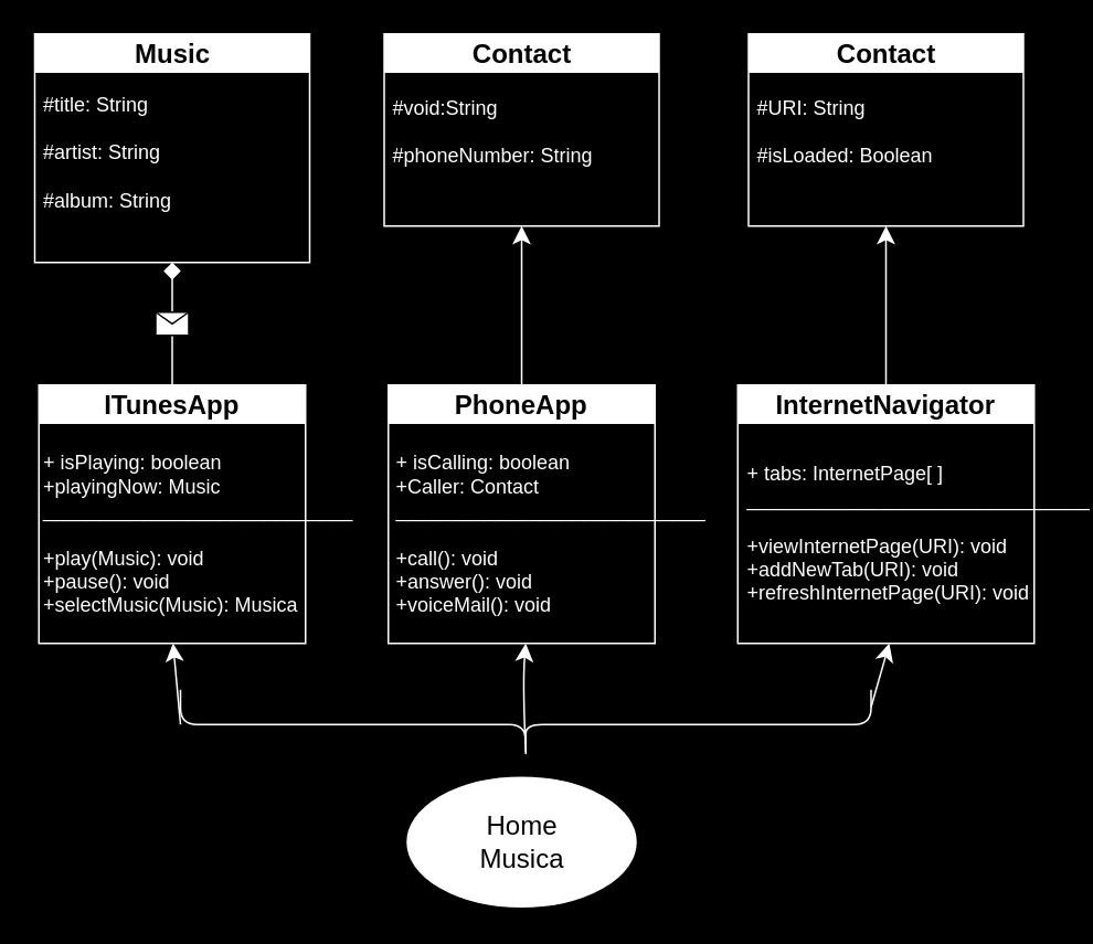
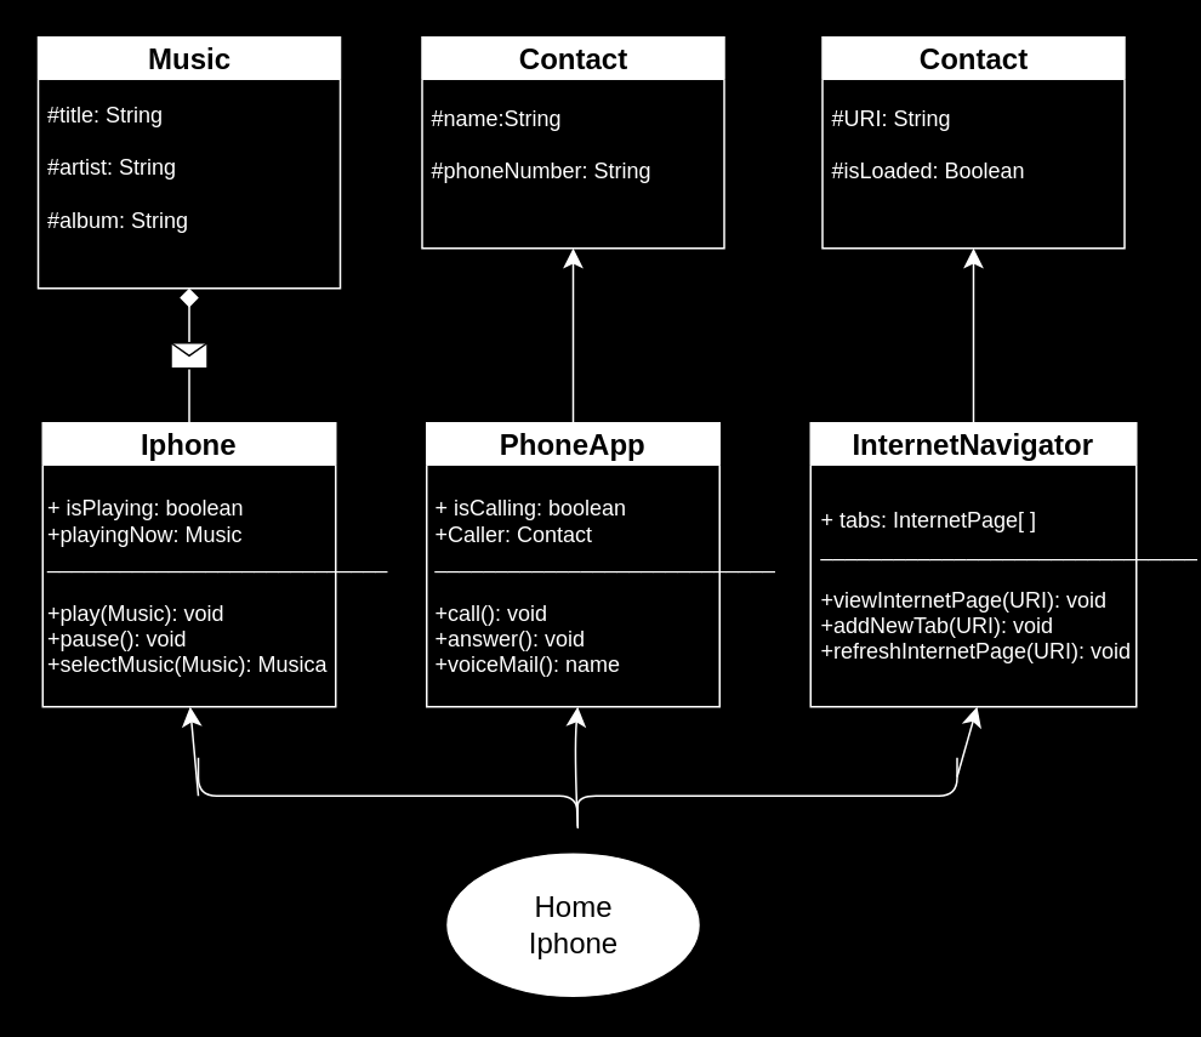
- <mxCell id="12" value="&lt;font color=&quot;#ffffff&quot; style=&quot;font-size: 12px;&quot;&gt;#void:String&lt;br&gt;&lt;br&gt;#phoneNumber: String&lt;br style=&quot;font-size: 12px;&quot;&gt;&lt;/font&gt;" style="text;strokeColor=none;fillColor=none;html=1;align=left;verticalAlign=middle;whiteSpace=wrap;rounded=0;fontSize=12;" vertex="1" parent="11"><mxGeometry x="3" y="22" width="160" height="74" as="geometry" /></mxCell>
+ <mxCell id="12" value="&lt;font color=&quot;#ffffff&quot; style=&quot;font-size: 12px;&quot;&gt;#name:String&lt;br&gt;&lt;br&gt;#phoneNumber: String&lt;br style=&quot;font-size: 12px;&quot;&gt;&lt;/font&gt;" style="text;strokeColor=none;fillColor=none;html=1;align=left;verticalAlign=middle;whiteSpace=wrap;rounded=0;fontSize=12;" vertex="1" parent="11"><mxGeometry x="3" y="22" width="160" height="74" as="geometry" /></mxCell>
- <mxCell id="3" value="ITunesApp" style="swimlane;whiteSpace=wrap;html=1;fontSize=16;startSize=23;strokeColor=#FFFFFF;" vertex="1" parent="1"><mxGeometry x="23" y="232" width="161" height="156" as="geometry"><mxRectangle x="-141" y="160" width="165" height="31" as="alternateBounds" /></mxGeometry></mxCell>
+ <mxCell id="3" value="Iphone" style="swimlane;whiteSpace=wrap;html=1;fontSize=16;startSize=23;strokeColor=#FFFFFF;" vertex="1" parent="1"><mxGeometry x="23" y="232" width="161" height="156" as="geometry"><mxRectangle x="-141" y="160" width="165" height="31" as="alternateBounds" /></mxGeometry></mxCell>
- <mxCell id="6" value="&lt;font color=&quot;#ffffff&quot; style=&quot;font-size: 12px;&quot;&gt;+ isCalling: boolean&lt;br style=&quot;font-size: 12px;&quot;&gt;+Caller: Contact&lt;br&gt;____________________________&lt;br&gt;&lt;br style=&quot;font-size: 12px;&quot;&gt;+call(): void&lt;br style=&quot;font-size: 12px;&quot;&gt;+answer(): void&lt;br style=&quot;font-size: 12px;&quot;&gt;+voiceMail(): void&lt;br style=&quot;font-size: 12px;&quot;&gt;&lt;/font&gt;" style="text;strokeColor=none;fillColor=none;html=1;align=left;verticalAlign=middle;whiteSpace=wrap;rounded=0;fontSize=12;" vertex="1" parent="5"><mxGeometry x="3" y="23" width="160" height="133" as="geometry" /></mxCell>
+ <mxCell id="6" value="&lt;font color=&quot;#ffffff&quot; style=&quot;font-size: 12px;&quot;&gt;+ isCalling: boolean&lt;br style=&quot;font-size: 12px;&quot;&gt;+Caller: Contact&lt;br&gt;____________________________&lt;br&gt;&lt;br style=&quot;font-size: 12px;&quot;&gt;+call(): void&lt;br style=&quot;font-size: 12px;&quot;&gt;+answer(): void&lt;br style=&quot;font-size: 12px;&quot;&gt;+voiceMail(): name&lt;br style=&quot;font-size: 12px;&quot;&gt;&lt;/font&gt;" style="text;strokeColor=none;fillColor=none;html=1;align=left;verticalAlign=middle;whiteSpace=wrap;rounded=0;fontSize=12;" vertex="1" parent="5"><mxGeometry x="3" y="23" width="160" height="133" as="geometry" /></mxCell>
- <mxCell id="2" value="Home&lt;br&gt;Musica" style="ellipse;whiteSpace=wrap;html=1;fontSize=16;" vertex="1" parent="1"><mxGeometry x="244.5" y="468" width="140" height="80" as="geometry" /></mxCell>
+ <mxCell id="2" value="Home&lt;br&gt;Iphone" style="ellipse;whiteSpace=wrap;html=1;fontSize=16;" vertex="1" parent="1"><mxGeometry x="244.5" y="468" width="140" height="80" as="geometry" /></mxCell>
